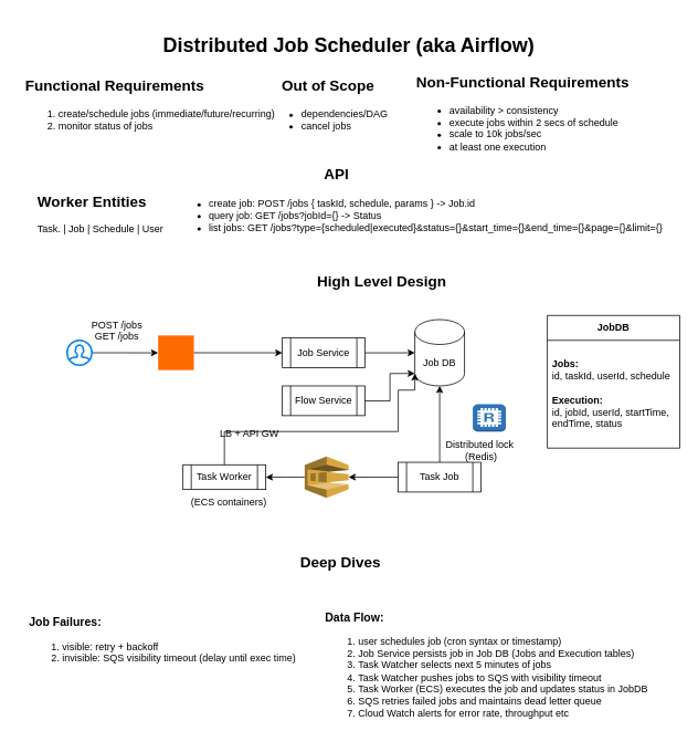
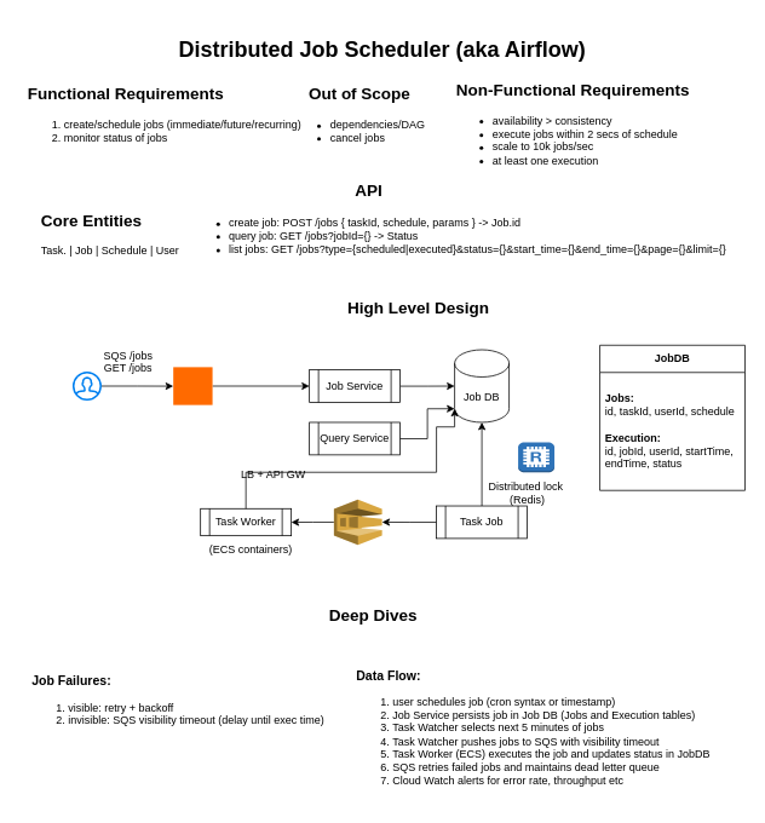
- <mxCell id="6" value="&lt;h2 style=&quot;text-align: left;&quot;&gt;Worker Entities&lt;/h2&gt;&lt;div style=&quot;text-align: left;&quot;&gt;Task. | Job | Schedule | User&lt;/div&gt;" style="text;html=1;align=center;verticalAlign=middle;resizable=0;points=[];autosize=1;strokeColor=none;fillColor=none;" vertex="1" parent="1"><mxGeometry x="30" y="210" width="180" height="80" as="geometry" /></mxCell>
+ <mxCell id="6" value="&lt;h2 style=&quot;text-align: left;&quot;&gt;Core Entities&lt;/h2&gt;&lt;div style=&quot;text-align: left;&quot;&gt;Task. | Job | Schedule | User&lt;/div&gt;" style="text;html=1;align=center;verticalAlign=middle;resizable=0;points=[];autosize=1;strokeColor=none;fillColor=none;" vertex="1" parent="1"><mxGeometry x="30" y="210" width="180" height="80" as="geometry" /></mxCell>
- <mxCell id="18" value="POST /jobs" style="text;html=1;align=center;verticalAlign=middle;resizable=0;points=[];autosize=1;strokeColor=none;fillColor=none;" vertex="1" parent="1"><mxGeometry x="100" y="377.07" width="80" height="30" as="geometry" /></mxCell>
+ <mxCell id="18" value="SQS /jobs" style="text;html=1;align=center;verticalAlign=middle;resizable=0;points=[];autosize=1;strokeColor=none;fillColor=none;" vertex="1" parent="1"><mxGeometry x="100" y="377.07" width="80" height="30" as="geometry" /></mxCell>
- <mxCell id="20" value="Flow Service" style="shape=process;whiteSpace=wrap;html=1;backgroundOutline=1;" vertex="1" parent="1"><mxGeometry x="340" y="464.99" width="100" height="35.85" as="geometry" /></mxCell>
+ <mxCell id="20" value="Query Service" style="shape=process;whiteSpace=wrap;html=1;backgroundOutline=1;" vertex="1" parent="1"><mxGeometry x="340" y="464.99" width="100" height="35.85" as="geometry" /></mxCell>
